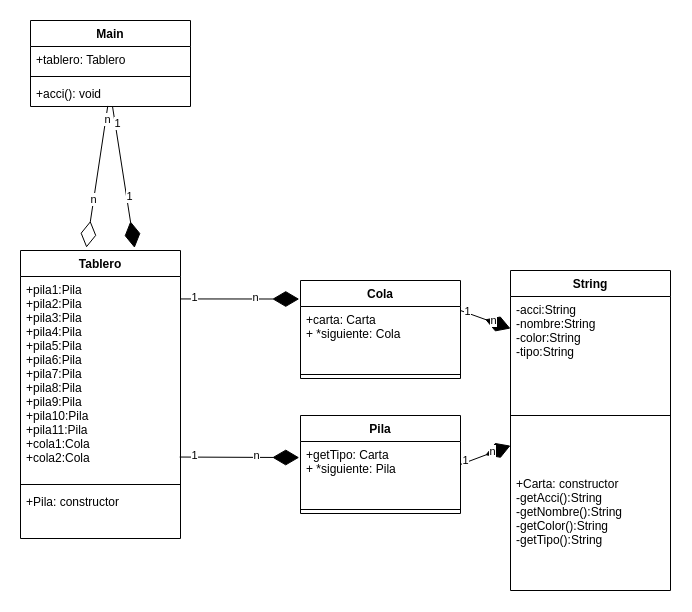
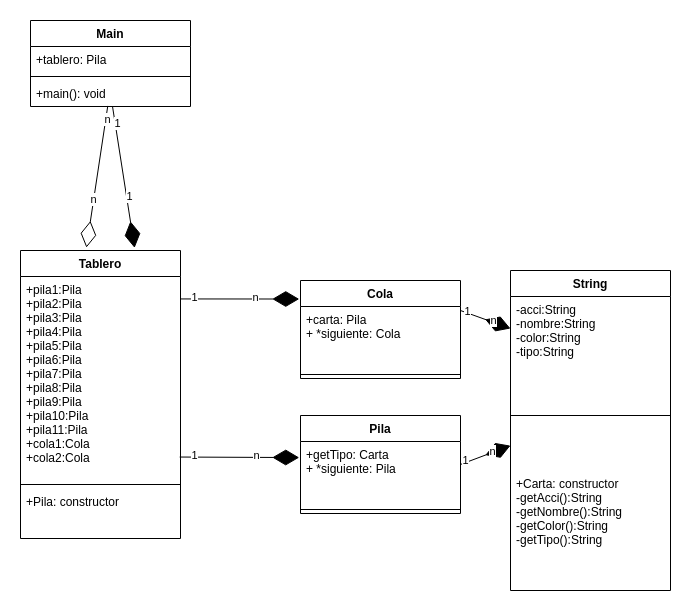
- <mxCell id="3" value="+tablero: Tablero" style="text;strokeColor=none;fillColor=none;align=left;verticalAlign=top;spacingLeft=4;spacingRight=4;overflow=hidden;rotatable=0;points=[[0,0.5],[1,0.5]];portConstraint=eastwest;" vertex="1" parent="2"><mxGeometry y="26" width="160" height="26" as="geometry" /></mxCell>
+ <mxCell id="3" value="+tablero: Pila" style="text;strokeColor=none;fillColor=none;align=left;verticalAlign=top;spacingLeft=4;spacingRight=4;overflow=hidden;rotatable=0;points=[[0,0.5],[1,0.5]];portConstraint=eastwest;" vertex="1" parent="2"><mxGeometry y="26" width="160" height="26" as="geometry" /></mxCell>
- <mxCell id="5" value="+acci(): void" style="text;strokeColor=none;fillColor=none;align=left;verticalAlign=top;spacingLeft=4;spacingRight=4;overflow=hidden;rotatable=0;points=[[0,0.5],[1,0.5]];portConstraint=eastwest;" vertex="1" parent="2"><mxGeometry y="60" width="160" height="26" as="geometry" /></mxCell>
+ <mxCell id="5" value="+main(): void" style="text;strokeColor=none;fillColor=none;align=left;verticalAlign=top;spacingLeft=4;spacingRight=4;overflow=hidden;rotatable=0;points=[[0,0.5],[1,0.5]];portConstraint=eastwest;" vertex="1" parent="2"><mxGeometry y="60" width="160" height="26" as="geometry" /></mxCell>
- <mxCell id="17" value="+carta: Carta&#10;+ *siguiente: Cola" style="text;strokeColor=none;fillColor=none;align=left;verticalAlign=top;spacingLeft=4;spacingRight=4;overflow=hidden;rotatable=0;points=[[0,0.5],[1,0.5]];portConstraint=eastwest;" vertex="1" parent="16"><mxGeometry y="26" width="160" height="64" as="geometry" /></mxCell>
+ <mxCell id="17" value="+carta: Pila&#10;+ *siguiente: Cola" style="text;strokeColor=none;fillColor=none;align=left;verticalAlign=top;spacingLeft=4;spacingRight=4;overflow=hidden;rotatable=0;points=[[0,0.5],[1,0.5]];portConstraint=eastwest;" vertex="1" parent="16"><mxGeometry y="26" width="160" height="64" as="geometry" /></mxCell>
